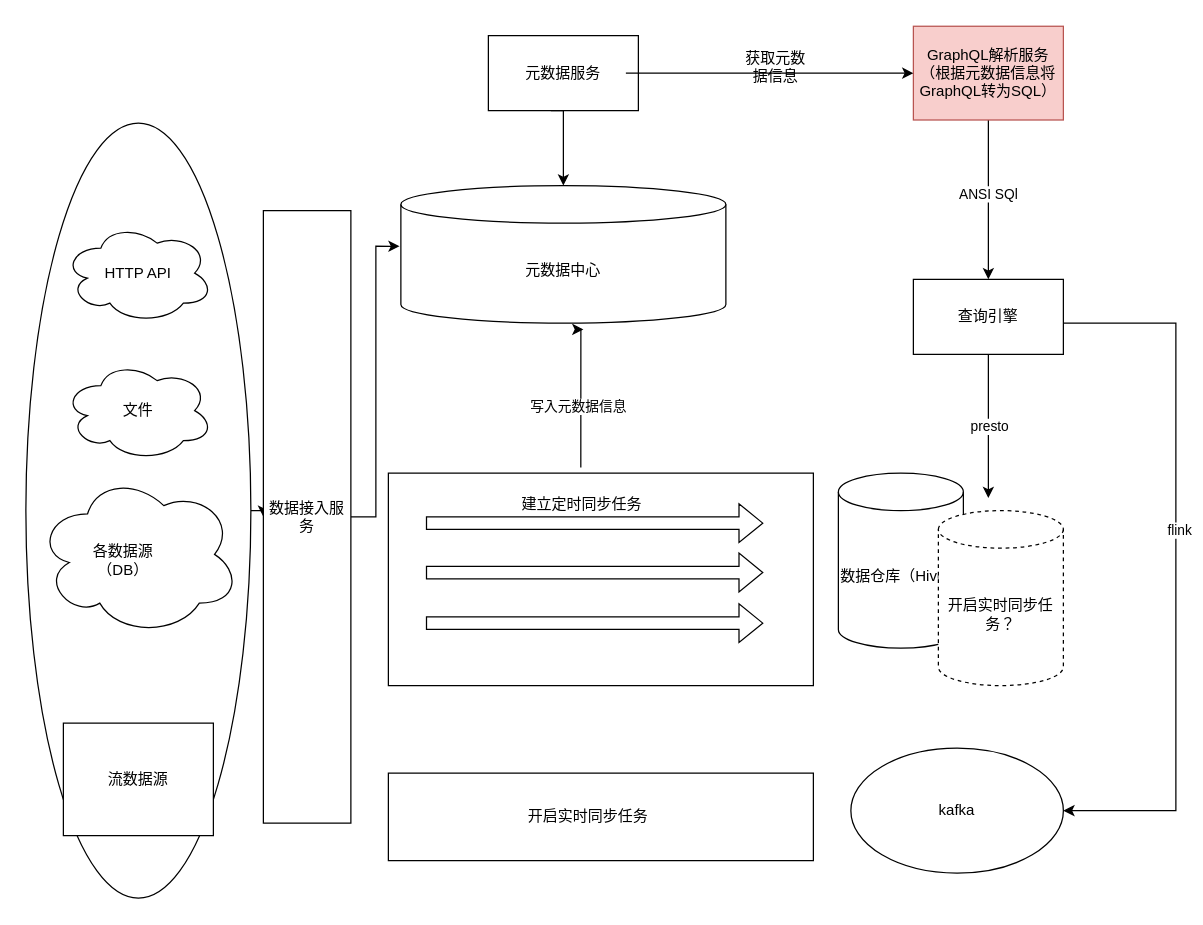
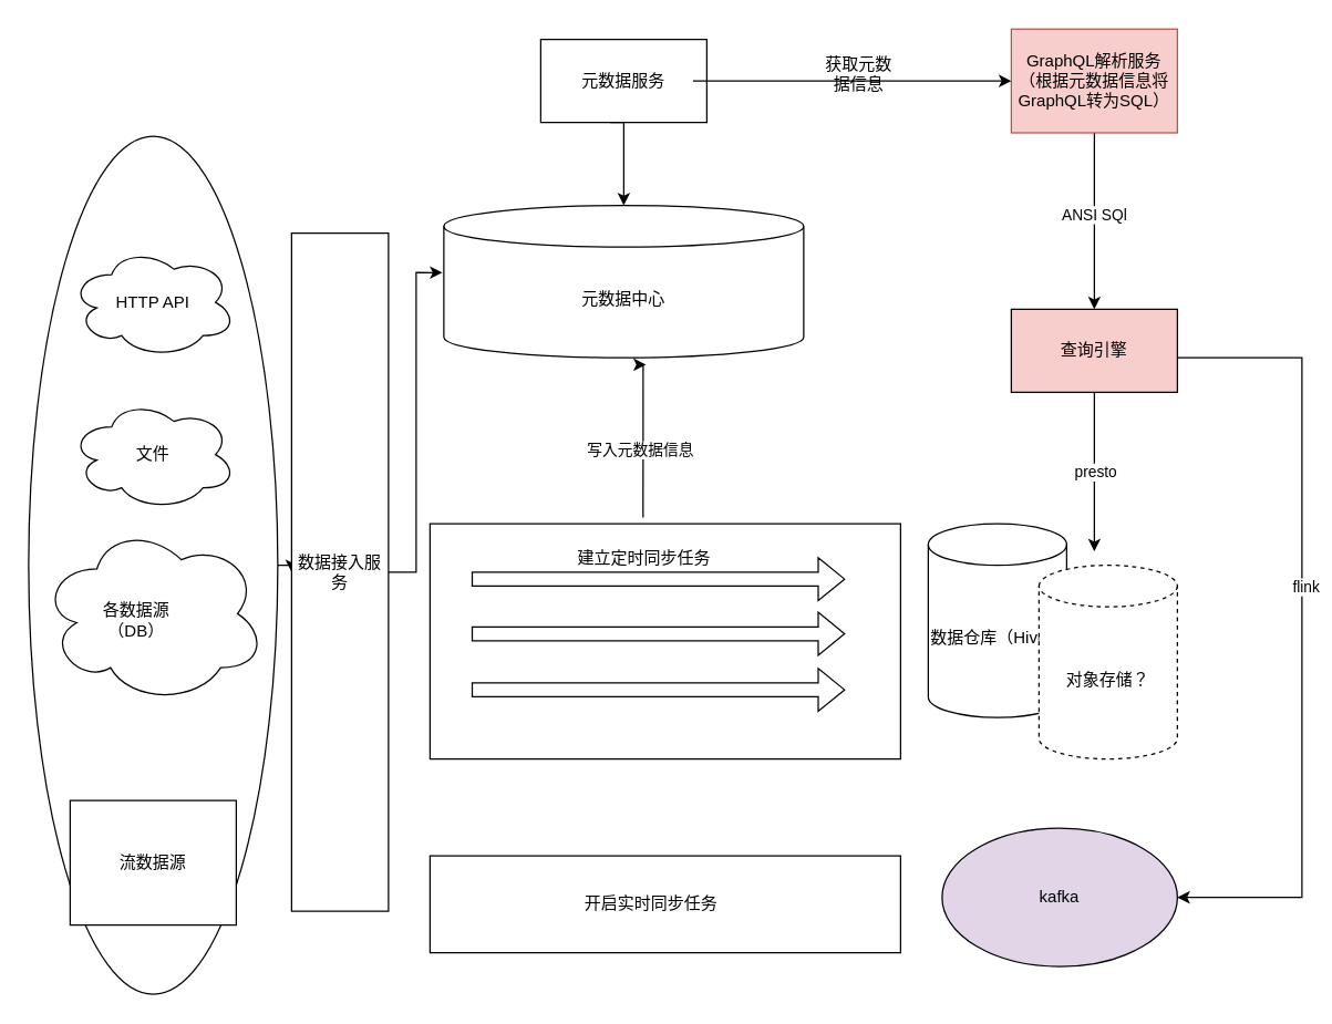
- <mxCell id="32" value="查询引擎" style="rounded=0;whiteSpace=wrap;html=1;" parent="1" vertex="1"><mxGeometry x="730" y="223" width="120" height="60" as="geometry" /></mxCell>
+ <mxCell id="32" value="查询引擎" style="rounded=0;whiteSpace=wrap;html=1;fillColor=#f8cecc;" parent="1" vertex="1"><mxGeometry x="730" y="223" width="120" height="60" as="geometry" /></mxCell>
- <mxCell id="25" value="开启实时同步任务？" style="shape=cylinder3;whiteSpace=wrap;html=1;boundedLbl=1;backgroundOutline=1;size=15;dashed=1;" parent="1" vertex="1"><mxGeometry x="750" y="408" width="100" height="140" as="geometry" /></mxCell>
+ <mxCell id="25" value="对象存储？" style="shape=cylinder3;whiteSpace=wrap;html=1;boundedLbl=1;backgroundOutline=1;size=15;dashed=1;" parent="1" vertex="1"><mxGeometry x="750" y="408" width="100" height="140" as="geometry" /></mxCell>
- <mxCell id="28" value="kafka" style="ellipse;whiteSpace=wrap;html=1;" parent="1" vertex="1"><mxGeometry x="680" y="598" width="170" height="100" as="geometry" /></mxCell>
+ <mxCell id="28" value="kafka" style="ellipse;whiteSpace=wrap;html=1;fillColor=#e1d5e7;" parent="1" vertex="1"><mxGeometry x="680" y="598" width="170" height="100" as="geometry" /></mxCell>
